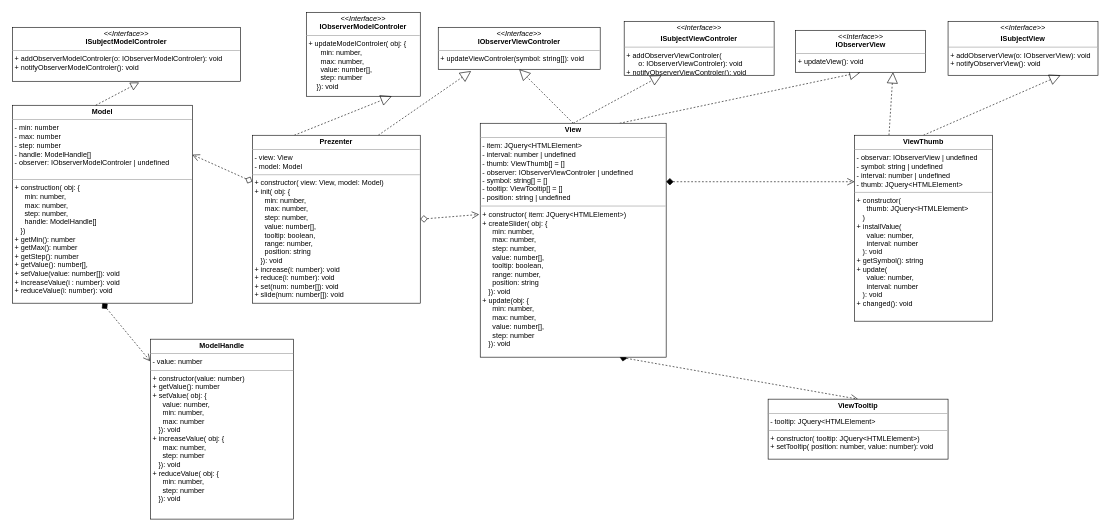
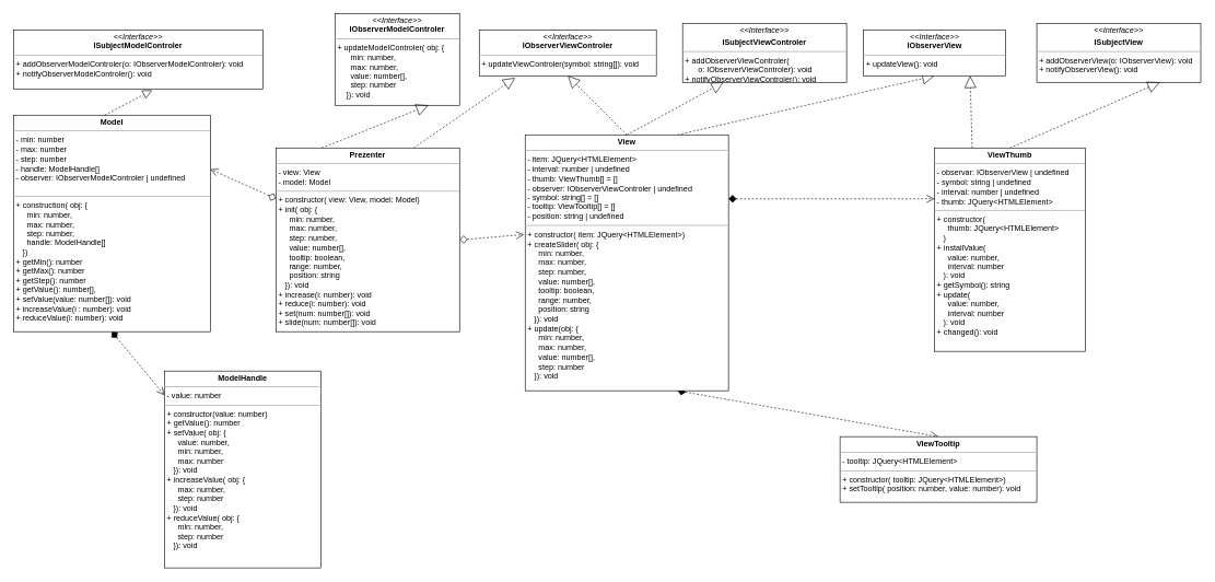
- <mxCell id="25" value="&lt;p style=&quot;margin: 0px ; margin-top: 4px ; text-align: center&quot;&gt;&lt;i&gt;&amp;lt;&amp;lt;Interface&amp;gt;&amp;gt;&lt;/i&gt;&lt;br&gt;&lt;b&gt;IObserverView&lt;/b&gt;&lt;/p&gt;&lt;hr size=&quot;1&quot;&gt;&lt;p style=&quot;margin: 0px ; margin-left: 4px&quot;&gt;+ updateView(): void&lt;/p&gt;" style="verticalAlign=top;align=left;overflow=fill;fontSize=12;fontFamily=Helvetica;html=1;" vertex="1" parent="1"><mxGeometry x="1325.5" y="50" width="217" height="70" as="geometry" /></mxCell>
+ <mxCell id="25" value="&lt;p style=&quot;margin: 0px ; margin-top: 4px ; text-align: center&quot;&gt;&lt;i&gt;&amp;lt;&amp;lt;Interface&amp;gt;&amp;gt;&lt;/i&gt;&lt;br&gt;&lt;b&gt;IObserverView&lt;/b&gt;&lt;/p&gt;&lt;hr size=&quot;1&quot;&gt;&lt;p style=&quot;margin: 0px ; margin-left: 4px&quot;&gt;+ updateView(): void&lt;/p&gt;" style="verticalAlign=top;align=left;overflow=fill;fontSize=12;fontFamily=Helvetica;html=1;" vertex="1" parent="1"><mxGeometry x="1315.5" y="45" width="217" height="70" as="geometry" /></mxCell>
